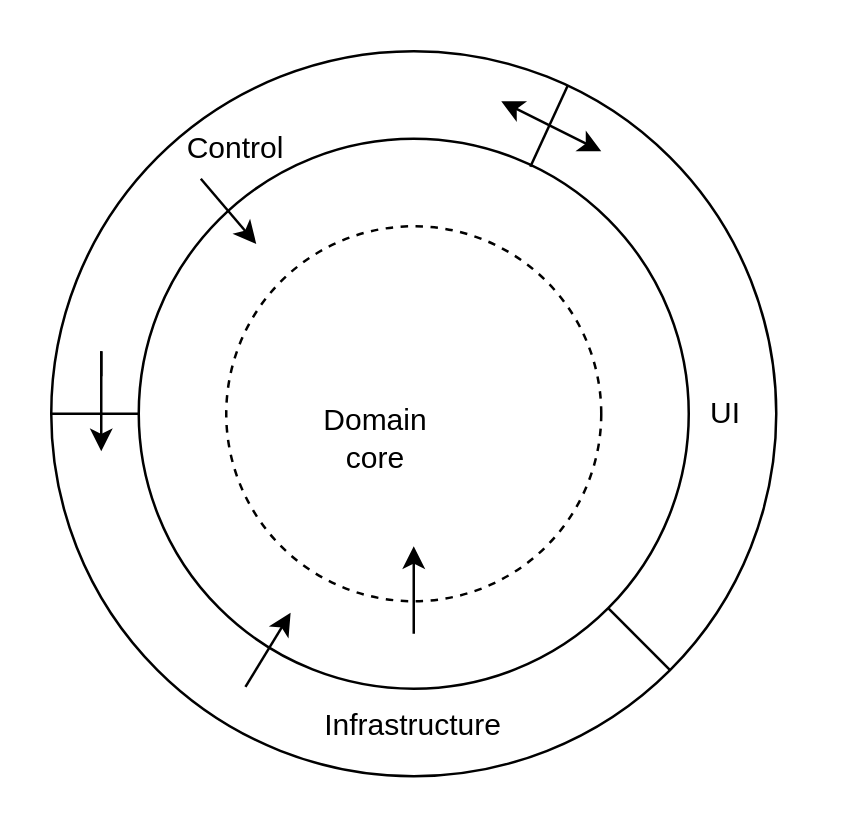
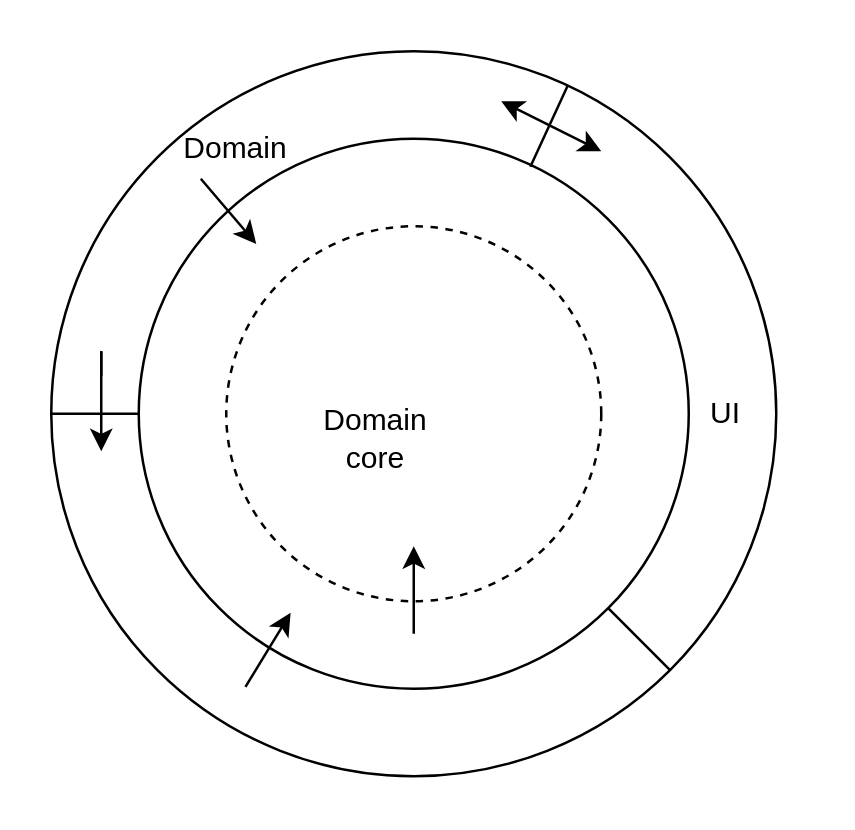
- <mxCell id="10" value="Control" style="text;html=1;strokeColor=none;fillColor=none;align=center;verticalAlign=middle;whiteSpace=wrap;rounded=0;dashed=1;" vertex="1" parent="1"><mxGeometry x="64" y="44" width="60" height="30" as="geometry" /></mxCell>
+ <mxCell id="10" value="Domain" style="text;html=1;strokeColor=none;fillColor=none;align=center;verticalAlign=middle;whiteSpace=wrap;rounded=0;dashed=1;" vertex="1" parent="1"><mxGeometry x="64" y="44" width="60" height="30" as="geometry" /></mxCell>
- <mxCell id="7" value="Infrastructure" style="text;html=1;strokeColor=none;fillColor=none;align=center;verticalAlign=middle;whiteSpace=wrap;rounded=0;dashed=1;" vertex="1" parent="1"><mxGeometry x="135" y="275" width="60" height="30" as="geometry" /></mxCell>
